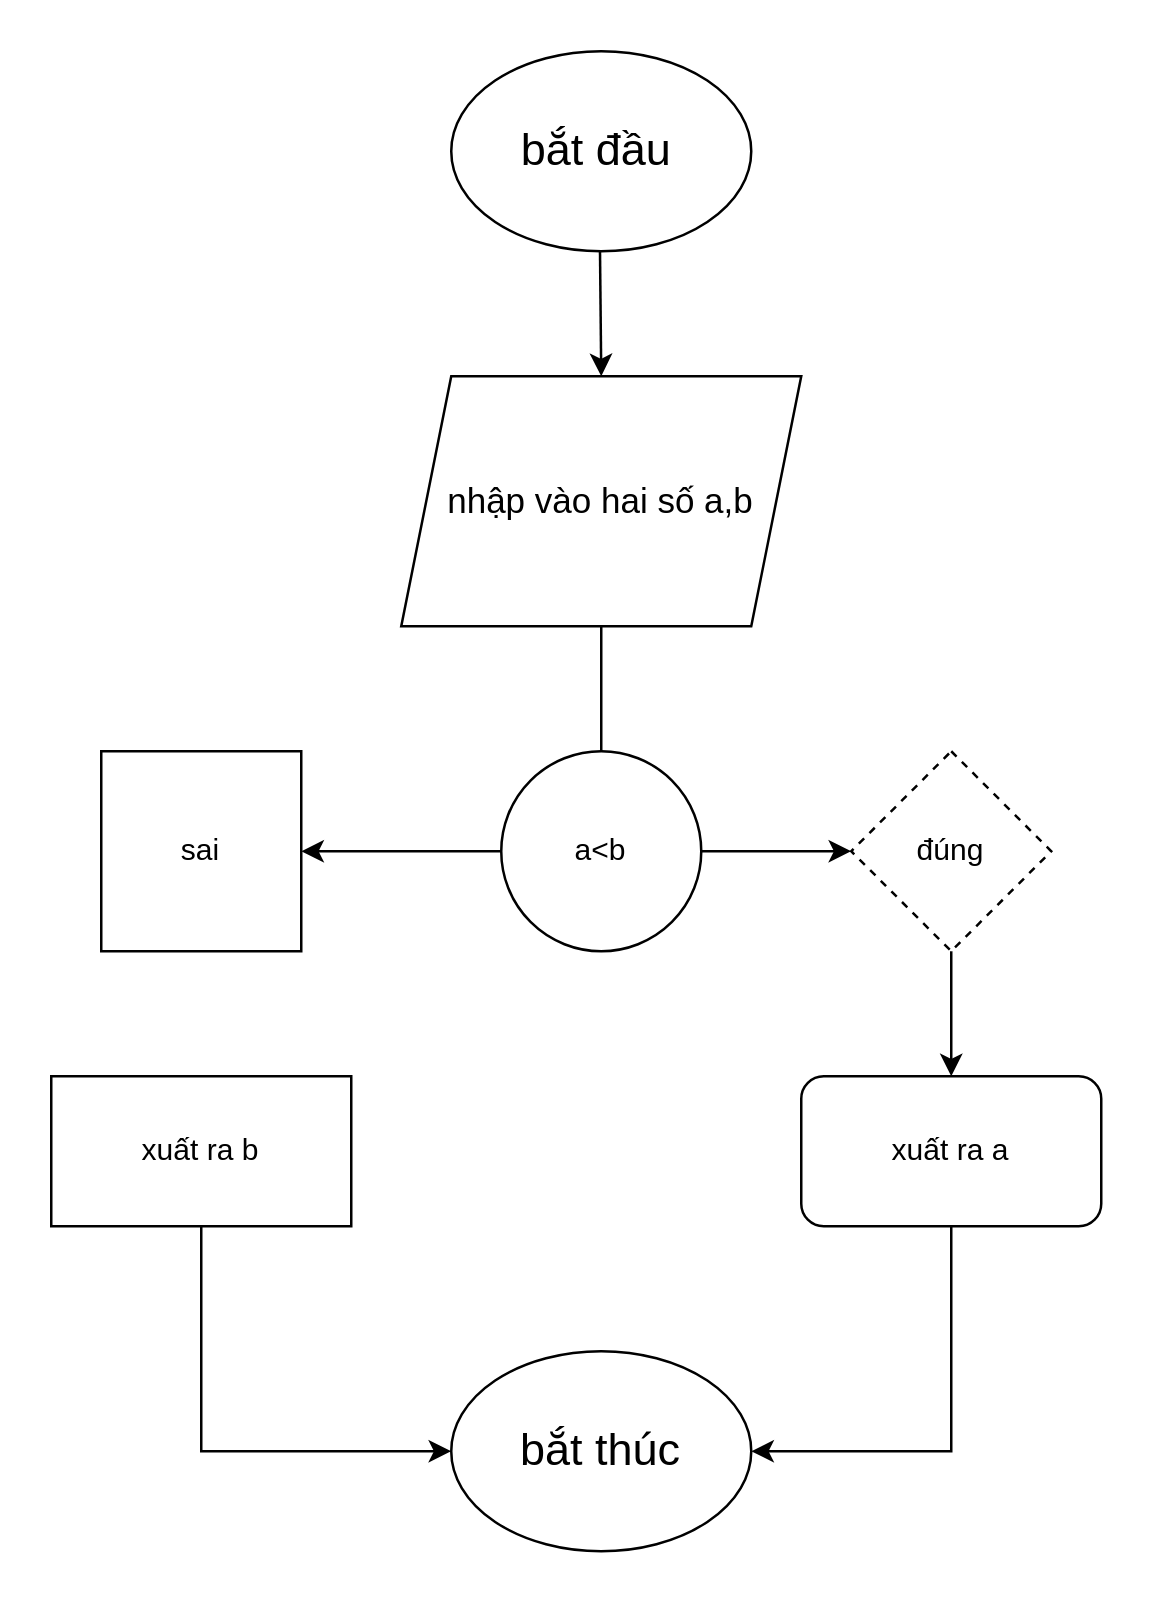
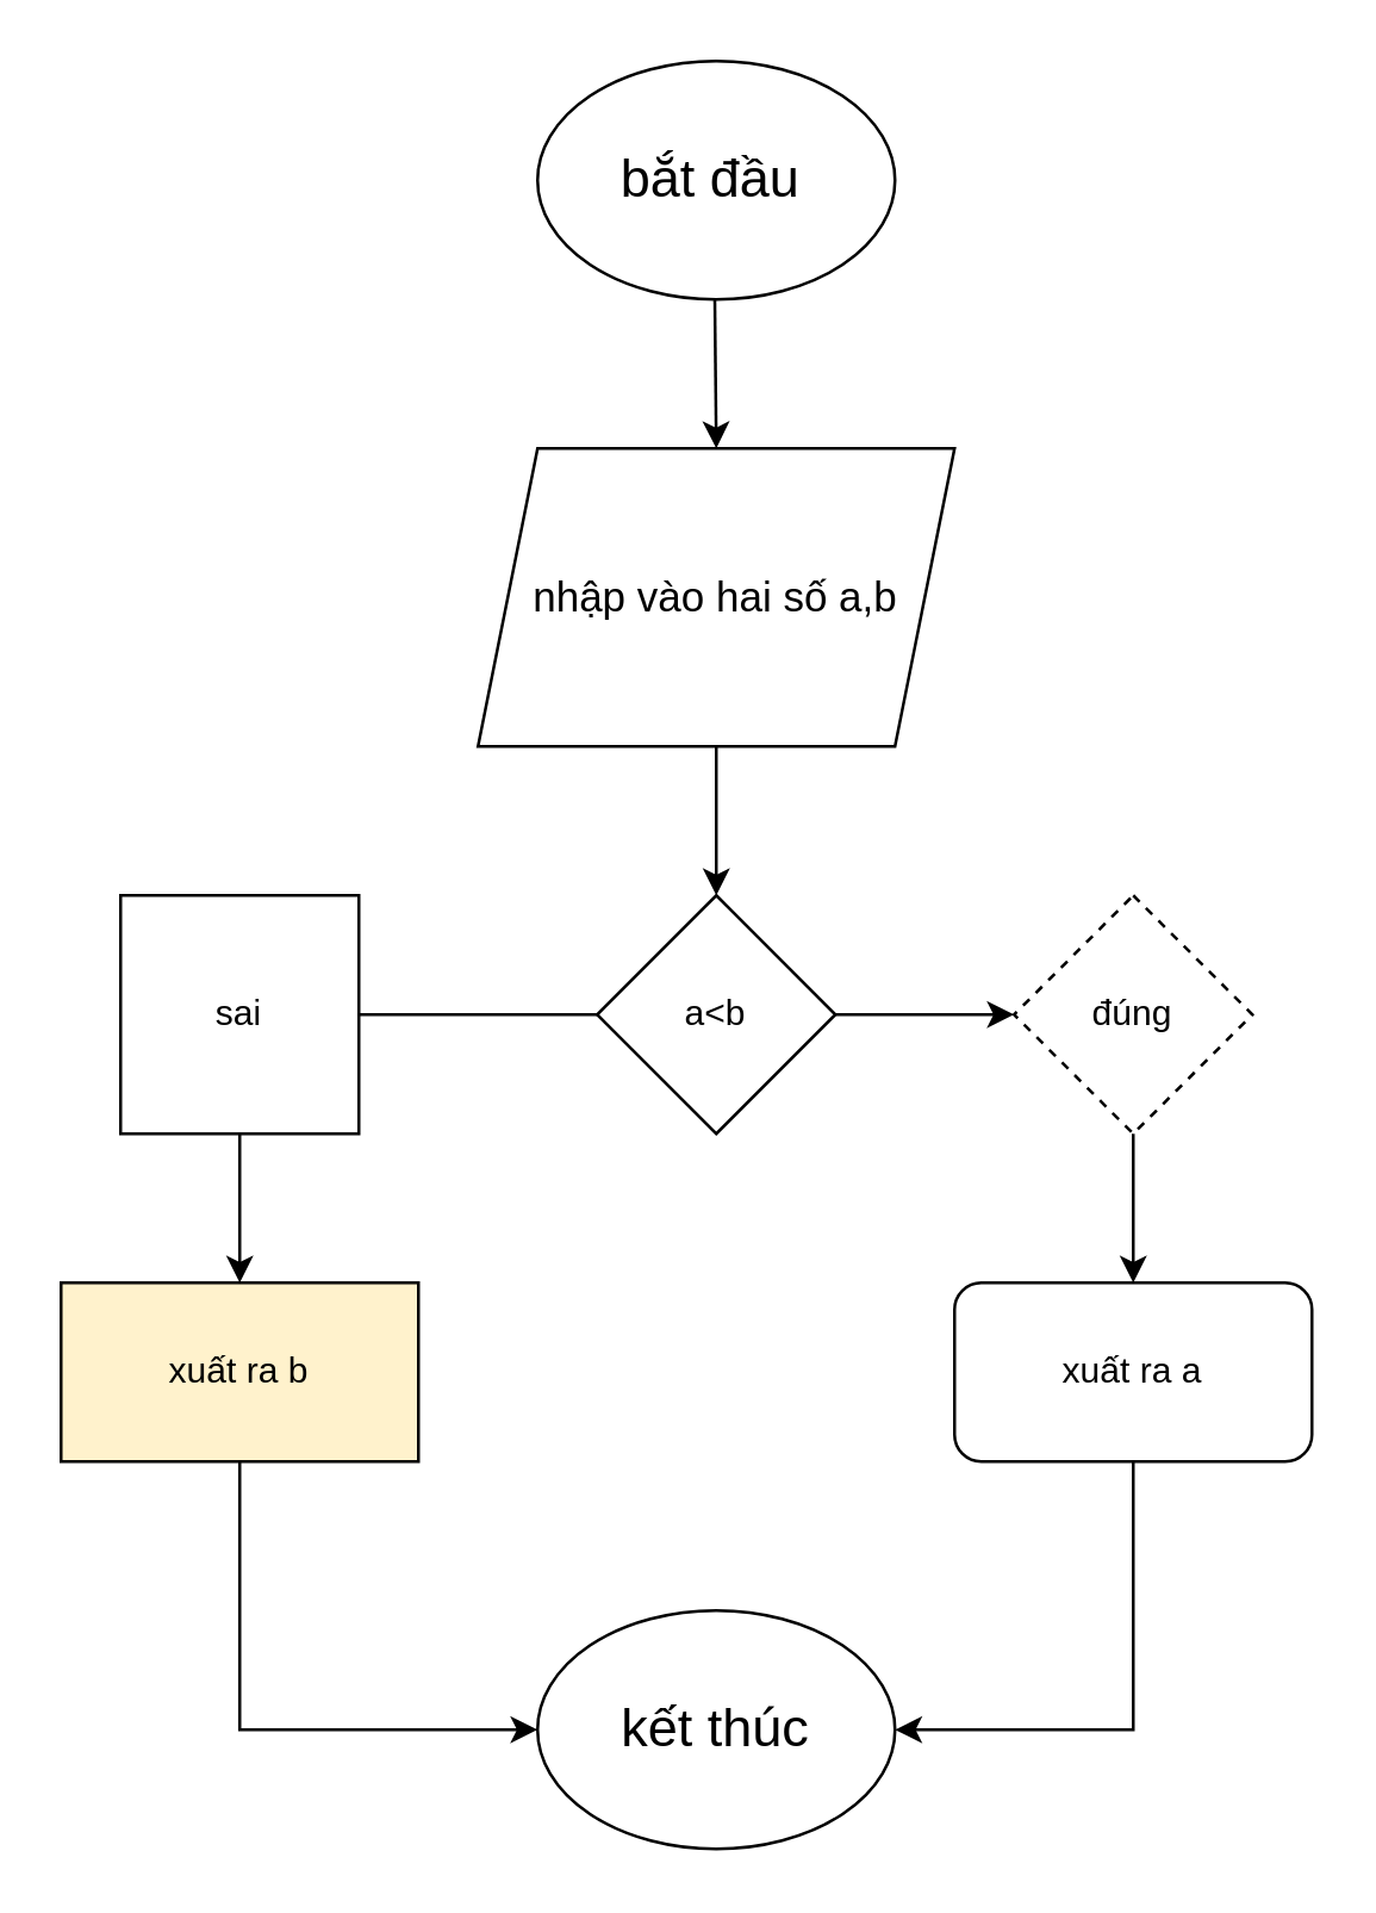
- <mxCell id="4" value="" style="edgeStyle=orthogonalEdgeStyle;rounded=0;orthogonalLoop=1;jettySize=auto;html=1;endArrow=none;" edge="1" parent="1" source="5" target="8"><mxGeometry relative="1" as="geometry" /></mxCell>
+ <mxCell id="4" value="" style="edgeStyle=orthogonalEdgeStyle;rounded=0;orthogonalLoop=1;jettySize=auto;html=1;" edge="1" parent="1" source="5" target="8"><mxGeometry relative="1" as="geometry" /></mxCell>
- <mxCell id="7" value="" style="edgeStyle=orthogonalEdgeStyle;rounded=0;orthogonalLoop=1;jettySize=auto;html=1;" edge="1" parent="1" source="8" target="13"><mxGeometry relative="1" as="geometry" /></mxCell>
+ <mxCell id="7" value="" style="edgeStyle=orthogonalEdgeStyle;rounded=0;orthogonalLoop=1;jettySize=auto;html=1;endArrow=none;" edge="1" parent="1" source="8" target="13"><mxGeometry relative="1" as="geometry" /></mxCell>
- <mxCell id="8" value="a&amp;lt;b" style="ellipse;whiteSpace=wrap;html=1;" vertex="1" parent="1"><mxGeometry x="200" y="300" width="80" height="80" as="geometry" /></mxCell>
+ <mxCell id="8" value="a&amp;lt;b" style="rhombus;whiteSpace=wrap;html=1;" vertex="1" parent="1"><mxGeometry x="200" y="300" width="80" height="80" as="geometry" /></mxCell>
+ <mxCell id="12" value="" style="edgeStyle=orthogonalEdgeStyle;rounded=0;orthogonalLoop=1;jettySize=auto;html=1;entryX=0.5;entryY=0;entryDx=0;entryDy=0;" edge="1" parent="1" source="13" target="14"><mxGeometry relative="1" as="geometry"><mxPoint x="80" y="420" as="targetPoint" /></mxGeometry></mxCell>
- <mxCell id="14" value="xuất ra b" style="whiteSpace=wrap;html=1;" vertex="1" parent="1"><mxGeometry x="20" y="430" width="120" height="60" as="geometry" /></mxCell>
+ <mxCell id="14" value="xuất ra b" style="whiteSpace=wrap;html=1;fillColor=#fff2cc;" vertex="1" parent="1"><mxGeometry x="20" y="430" width="120" height="60" as="geometry" /></mxCell>
- <mxCell id="15" value="&lt;font style=&quot;font-size: 18px;&quot;&gt;bắt thúc&lt;/font&gt;" style="ellipse;whiteSpace=wrap;html=1;" vertex="1" parent="1"><mxGeometry x="180" y="540" width="120" height="80" as="geometry" /></mxCell>
+ <mxCell id="15" value="&lt;font style=&quot;font-size: 18px;&quot;&gt;kết thúc&lt;/font&gt;" style="ellipse;whiteSpace=wrap;html=1;" vertex="1" parent="1"><mxGeometry x="180" y="540" width="120" height="80" as="geometry" /></mxCell>
